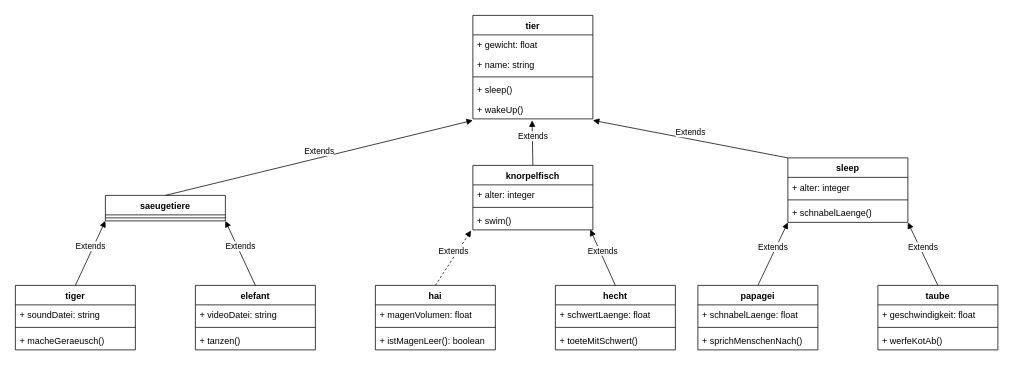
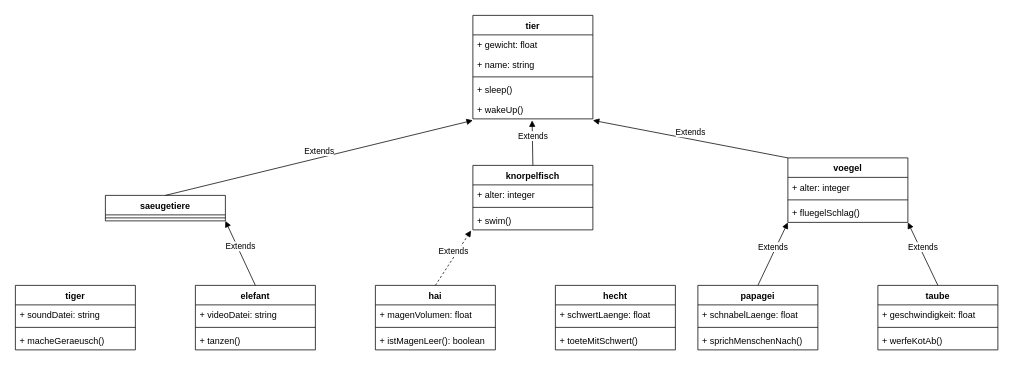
- <mxCell id="30" value="sleep" style="swimlane;fontStyle=1;align=center;verticalAlign=top;childLayout=stackLayout;horizontal=1;startSize=26;horizontalStack=0;resizeParent=1;resizeParentMax=0;resizeLast=0;collapsible=1;marginBottom=0;" vertex="1" parent="1"><mxGeometry x="1050" y="210" width="160" height="86" as="geometry" /></mxCell>
+ <mxCell id="30" value="voegel" style="swimlane;fontStyle=1;align=center;verticalAlign=top;childLayout=stackLayout;horizontal=1;startSize=26;horizontalStack=0;resizeParent=1;resizeParentMax=0;resizeLast=0;collapsible=1;marginBottom=0;" vertex="1" parent="1"><mxGeometry x="1050" y="210" width="160" height="86" as="geometry" /></mxCell>
- <mxCell id="33" value="+ schnabelLaenge()" style="text;strokeColor=none;fillColor=none;align=left;verticalAlign=top;spacingLeft=4;spacingRight=4;overflow=hidden;rotatable=0;points=[[0,0.5],[1,0.5]];portConstraint=eastwest;" vertex="1" parent="30"><mxGeometry y="60" width="160" height="26" as="geometry" /></mxCell>
+ <mxCell id="33" value="+ fluegelSchlag()" style="text;strokeColor=none;fillColor=none;align=left;verticalAlign=top;spacingLeft=4;spacingRight=4;overflow=hidden;rotatable=0;points=[[0,0.5],[1,0.5]];portConstraint=eastwest;" vertex="1" parent="30"><mxGeometry y="60" width="160" height="26" as="geometry" /></mxCell>
- <mxCell id="12" value="Extends" style="html=1;verticalAlign=bottom;endArrow=block;exitX=0.5;exitY=0;exitDx=0;exitDy=0;entryX=0;entryY=1;entryDx=0;entryDy=0;" edge="1" parent="1" source="4" target="2"><mxGeometry width="80" relative="1" as="geometry"><mxPoint x="90" y="590" as="sourcePoint" /><mxPoint x="170" y="590" as="targetPoint" /></mxGeometry></mxCell>
- <mxCell id="25" value="Extends" style="html=1;verticalAlign=bottom;endArrow=block;exitX=0.5;exitY=0;exitDx=0;exitDy=0;entryX=0.978;entryY=0.986;entryDx=0;entryDy=0;entryPerimeter=0;" edge="1" parent="1" source="20" target="47"><mxGeometry width="80" relative="1" as="geometry"><mxPoint x="590" y="450" as="sourcePoint" /><mxPoint x="630" y="408" as="targetPoint" /></mxGeometry></mxCell>
